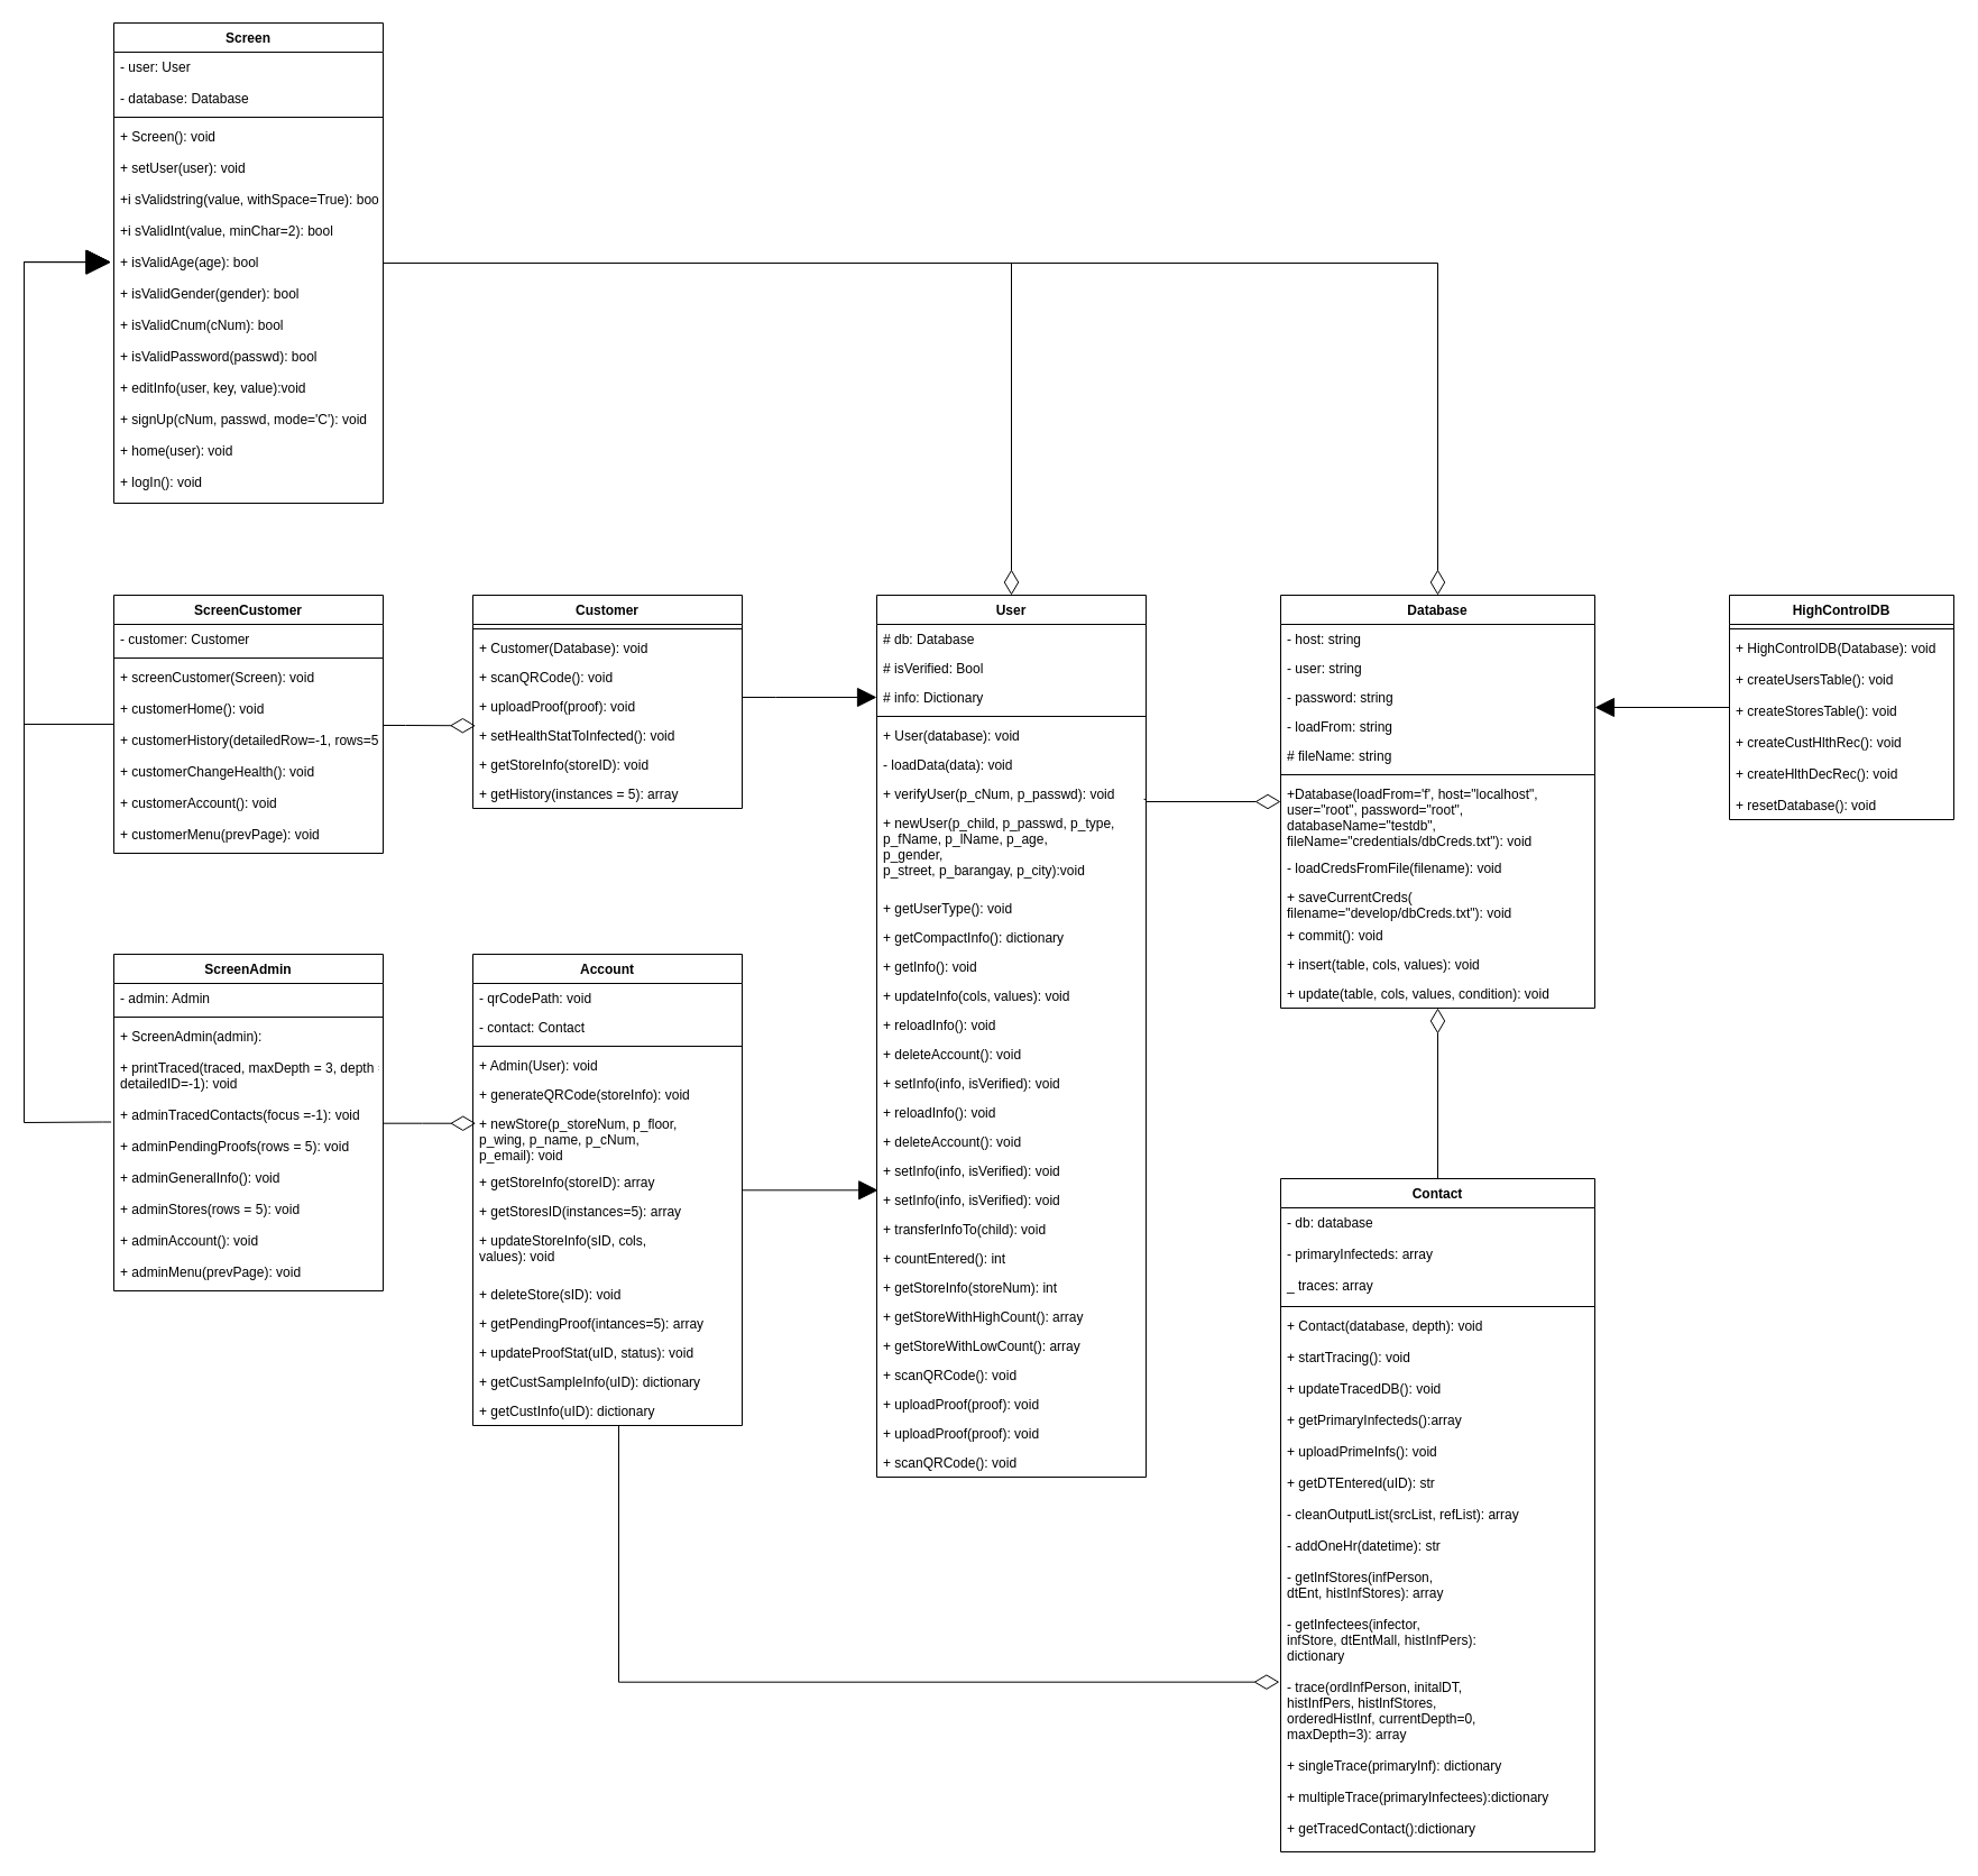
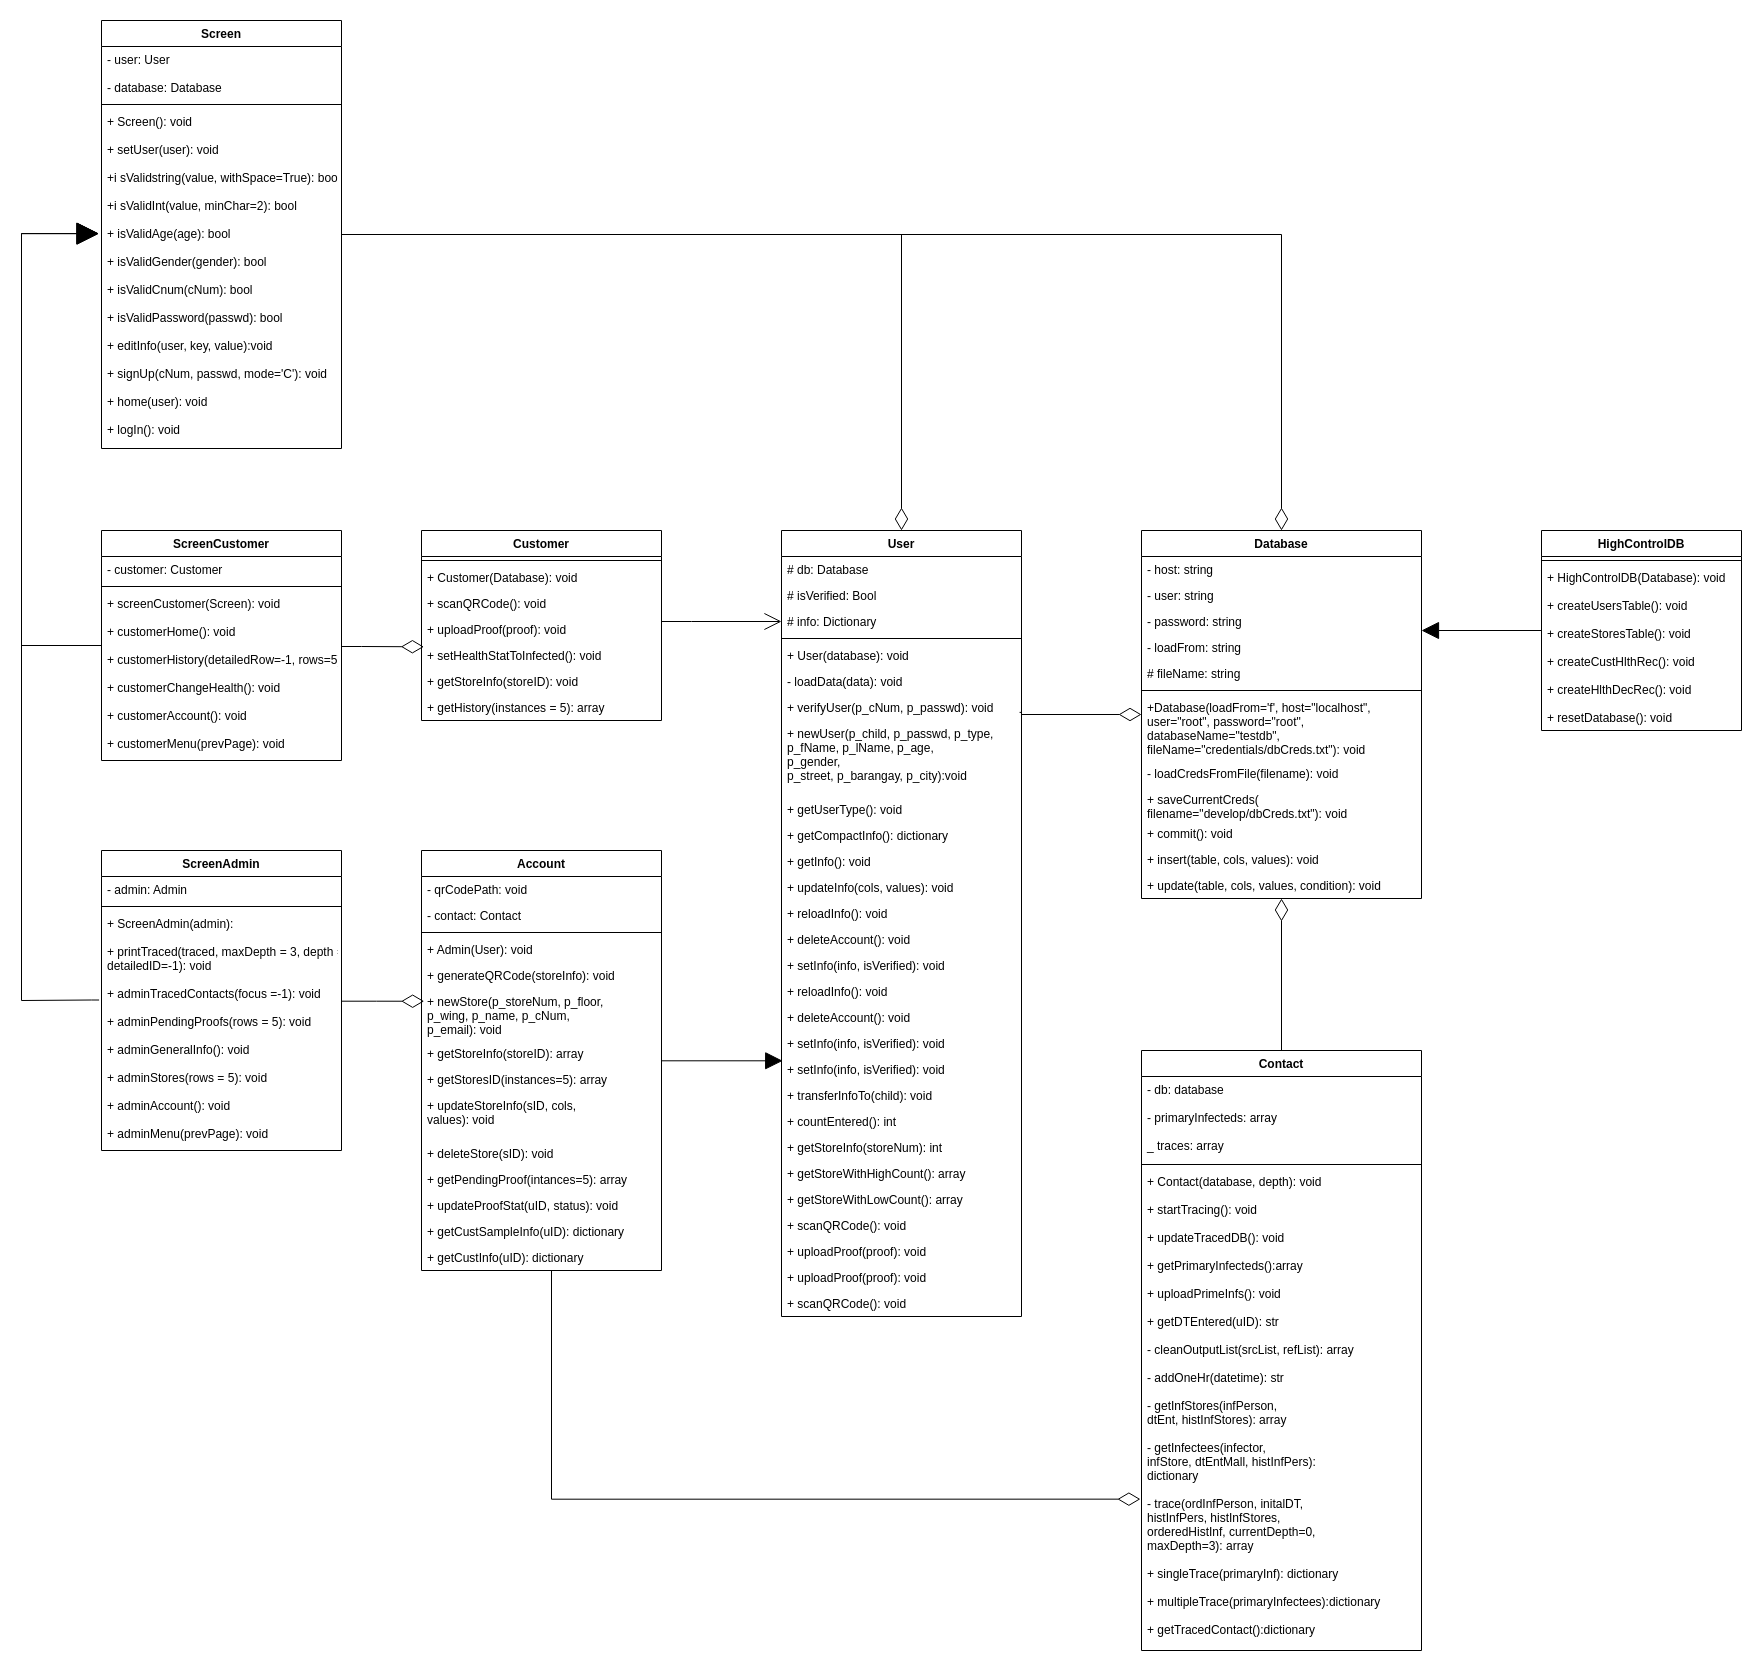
- <mxCell id="49" style="edgeStyle=orthogonalEdgeStyle;rounded=0;orthogonalLoop=1;jettySize=auto;html=1;entryX=0;entryY=0.5;entryDx=0;entryDy=0;startArrow=none;startFill=0;startSize=15;endArrow=block;endFill=1;endSize=15;" edge="1" parent="1" source="50" target="23"><mxGeometry relative="1" as="geometry"><Array as="points"><mxPoint x="690" y="621" /><mxPoint x="690" y="621" /></Array></mxGeometry></mxCell>
+ <mxCell id="49" style="edgeStyle=orthogonalEdgeStyle;rounded=0;orthogonalLoop=1;jettySize=auto;html=1;entryX=0;entryY=0.5;entryDx=0;entryDy=0;startArrow=none;startFill=0;startSize=15;endArrow=open;endFill=1;endSize=15;" edge="1" parent="1" source="50" target="23"><mxGeometry relative="1" as="geometry"><Array as="points"><mxPoint x="690" y="621" /><mxPoint x="690" y="621" /></Array></mxGeometry></mxCell>
